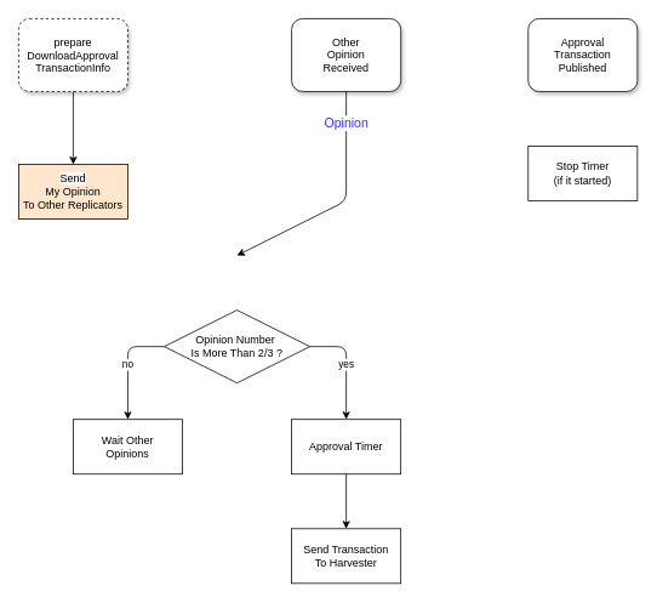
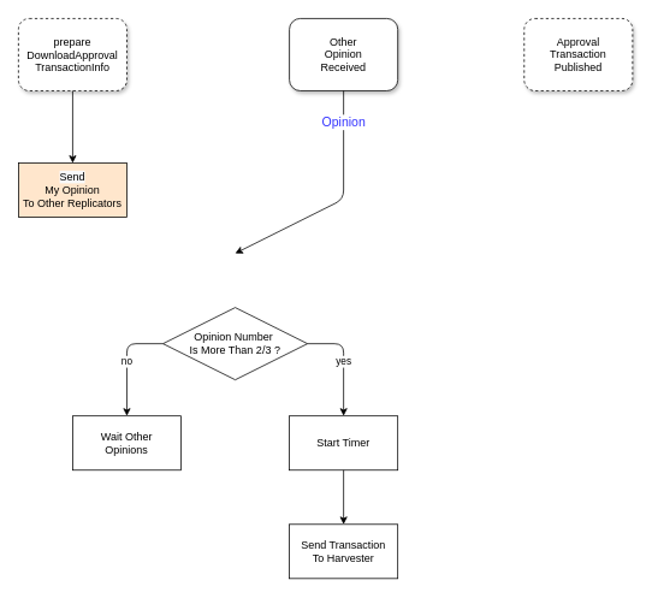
- <mxCell id="3" value="Approval&lt;br&gt;Transaction&lt;br&gt;Published" style="rounded=1;whiteSpace=wrap;html=1;shadow=1;sketch=0;" parent="1" vertex="1"><mxGeometry x="580" y="20" width="120" height="80" as="geometry" /></mxCell>
+ <mxCell id="3" value="Approval&lt;br&gt;Transaction&lt;br&gt;Published" style="rounded=1;whiteSpace=wrap;html=1;shadow=1;sketch=0;dashed=1;" parent="1" vertex="1"><mxGeometry x="580" y="20" width="120" height="80" as="geometry" /></mxCell>
- <mxCell id="14" value="Stop Timer&lt;br&gt;(if it started)" style="rounded=0;whiteSpace=wrap;html=1;shadow=0;glass=0;sketch=0;" parent="1" vertex="1"><mxGeometry x="580" y="160" width="120" height="60" as="geometry" /></mxCell>
- <mxCell id="10" value="Approval Timer" style="rounded=0;whiteSpace=wrap;html=1;shadow=0;glass=0;sketch=0;" parent="1" vertex="1"><mxGeometry x="320" y="460" width="120" height="60" as="geometry" /></mxCell>
+ <mxCell id="10" value="Start Timer" style="rounded=0;whiteSpace=wrap;html=1;shadow=0;glass=0;sketch=0;" parent="1" vertex="1"><mxGeometry x="320" y="460" width="120" height="60" as="geometry" /></mxCell>
